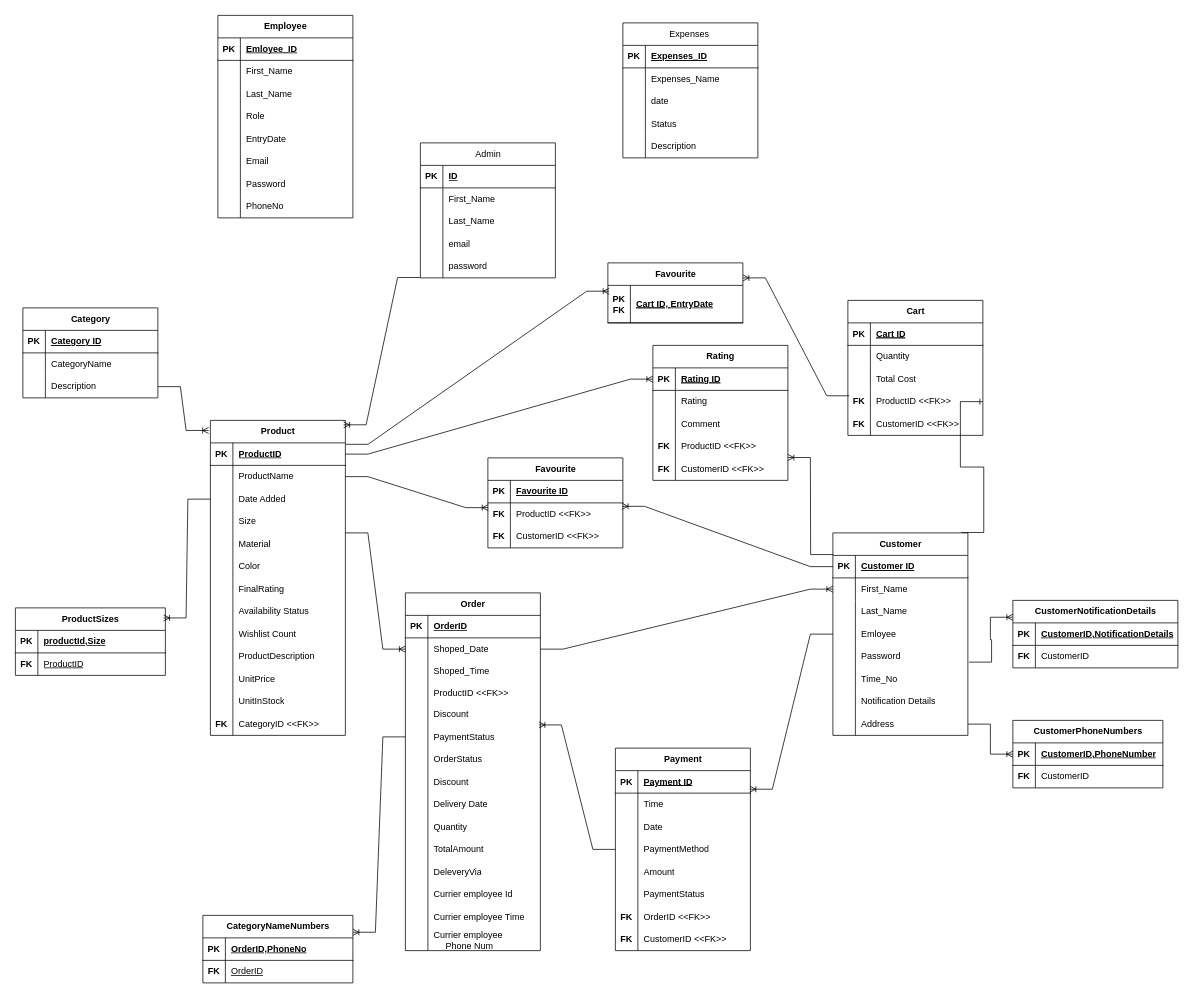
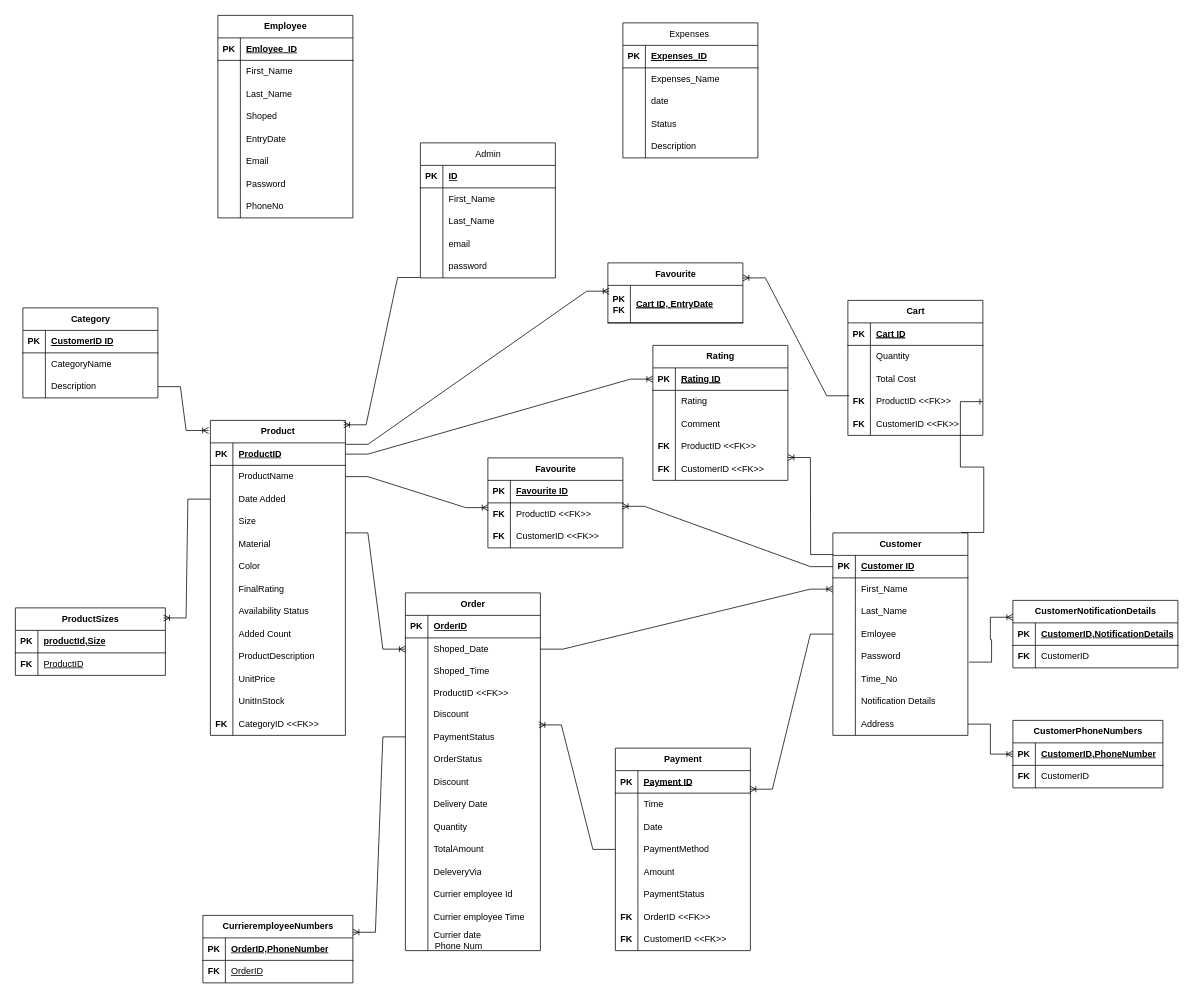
- <mxCell id="100" value="Role" style="shape=partialRectangle;connectable=0;fillColor=none;top=0;left=0;bottom=0;right=0;align=left;spacingLeft=6;overflow=hidden;whiteSpace=wrap;html=1;" vertex="1" parent="98"><mxGeometry x="30" width="150" height="30" as="geometry"><mxRectangle width="150" height="30" as="alternateBounds" /></mxGeometry></mxCell>
+ <mxCell id="100" value="Shoped" style="shape=partialRectangle;connectable=0;fillColor=none;top=0;left=0;bottom=0;right=0;align=left;spacingLeft=6;overflow=hidden;whiteSpace=wrap;html=1;" vertex="1" parent="98"><mxGeometry x="30" width="150" height="30" as="geometry"><mxRectangle width="150" height="30" as="alternateBounds" /></mxGeometry></mxCell>
- <mxCell id="148" value="&lt;u style=&quot;text-align: center;&quot;&gt;Category ID&lt;/u&gt;" style="shape=partialRectangle;connectable=0;fillColor=none;top=0;left=0;bottom=0;right=0;align=left;spacingLeft=6;fontStyle=5;overflow=hidden;whiteSpace=wrap;html=1;" vertex="1" parent="146"><mxGeometry x="30" width="150" height="30" as="geometry"><mxRectangle width="150" height="30" as="alternateBounds" /></mxGeometry></mxCell>
+ <mxCell id="148" value="&lt;u style=&quot;text-align: center;&quot;&gt;CustomerID ID&lt;/u&gt;" style="shape=partialRectangle;connectable=0;fillColor=none;top=0;left=0;bottom=0;right=0;align=left;spacingLeft=6;fontStyle=5;overflow=hidden;whiteSpace=wrap;html=1;" vertex="1" parent="146"><mxGeometry x="30" width="150" height="30" as="geometry"><mxRectangle width="150" height="30" as="alternateBounds" /></mxGeometry></mxCell>
- <mxCell id="29" value="&lt;span style=&quot;text-align: center;&quot;&gt;Wishlist Count&lt;/span&gt;" style="shape=partialRectangle;connectable=0;fillColor=none;top=0;left=0;bottom=0;right=0;align=left;spacingLeft=6;overflow=hidden;whiteSpace=wrap;html=1;" vertex="1" parent="27"><mxGeometry x="30" width="150" height="30" as="geometry"><mxRectangle width="150" height="30" as="alternateBounds" /></mxGeometry></mxCell>
+ <mxCell id="29" value="&lt;span style=&quot;text-align: center;&quot;&gt;Added Count&lt;/span&gt;" style="shape=partialRectangle;connectable=0;fillColor=none;top=0;left=0;bottom=0;right=0;align=left;spacingLeft=6;overflow=hidden;whiteSpace=wrap;html=1;" vertex="1" parent="27"><mxGeometry x="30" width="150" height="30" as="geometry"><mxRectangle width="150" height="30" as="alternateBounds" /></mxGeometry></mxCell>
- <mxCell id="261" value="&lt;span style=&quot;text-wrap-mode: wrap;&quot;&gt;CategoryName&lt;/span&gt;Numbers" style="shape=table;startSize=30;container=1;collapsible=1;childLayout=tableLayout;fixedRows=1;rowLines=0;fontStyle=1;align=center;resizeLast=1;html=1;" vertex="1" parent="1"><mxGeometry x="270" y="1220" width="200" height="90" as="geometry" /></mxCell>
+ <mxCell id="261" value="&lt;span style=&quot;text-wrap-mode: wrap;&quot;&gt;Currieremployee&lt;/span&gt;Numbers" style="shape=table;startSize=30;container=1;collapsible=1;childLayout=tableLayout;fixedRows=1;rowLines=0;fontStyle=1;align=center;resizeLast=1;html=1;" vertex="1" parent="1"><mxGeometry x="270" y="1220" width="200" height="90" as="geometry" /></mxCell>
- <mxCell id="87" value="&lt;span style=&quot;text-align: center;&quot;&gt;Currier employee&amp;nbsp;&lt;/span&gt;&lt;div style=&quot;text-align: center;&quot;&gt;Phone Num&lt;/div&gt;" style="shape=partialRectangle;connectable=0;fillColor=none;top=0;left=0;bottom=0;right=0;align=left;spacingLeft=6;overflow=hidden;whiteSpace=wrap;html=1;" vertex="1" parent="85"><mxGeometry x="30" width="150" height="30" as="geometry"><mxRectangle width="150" height="30" as="alternateBounds" /></mxGeometry></mxCell>
+ <mxCell id="87" value="&lt;span style=&quot;text-align: center;&quot;&gt;Currier date&amp;nbsp;&lt;/span&gt;&lt;div style=&quot;text-align: center;&quot;&gt;Phone Num&lt;/div&gt;" style="shape=partialRectangle;connectable=0;fillColor=none;top=0;left=0;bottom=0;right=0;align=left;spacingLeft=6;overflow=hidden;whiteSpace=wrap;html=1;" vertex="1" parent="85"><mxGeometry x="30" width="150" height="30" as="geometry"><mxRectangle width="150" height="30" as="alternateBounds" /></mxGeometry></mxCell>
- <mxCell id="264" value="OrderID,PhoneNo" style="shape=partialRectangle;connectable=0;fillColor=none;top=0;left=0;bottom=0;right=0;align=left;spacingLeft=6;fontStyle=5;overflow=hidden;whiteSpace=wrap;html=1;" vertex="1" parent="262"><mxGeometry x="30" width="170" height="30" as="geometry"><mxRectangle width="170" height="30" as="alternateBounds" /></mxGeometry></mxCell>
+ <mxCell id="264" value="OrderID,PhoneNumber" style="shape=partialRectangle;connectable=0;fillColor=none;top=0;left=0;bottom=0;right=0;align=left;spacingLeft=6;fontStyle=5;overflow=hidden;whiteSpace=wrap;html=1;" vertex="1" parent="262"><mxGeometry x="30" width="170" height="30" as="geometry"><mxRectangle width="170" height="30" as="alternateBounds" /></mxGeometry></mxCell>
